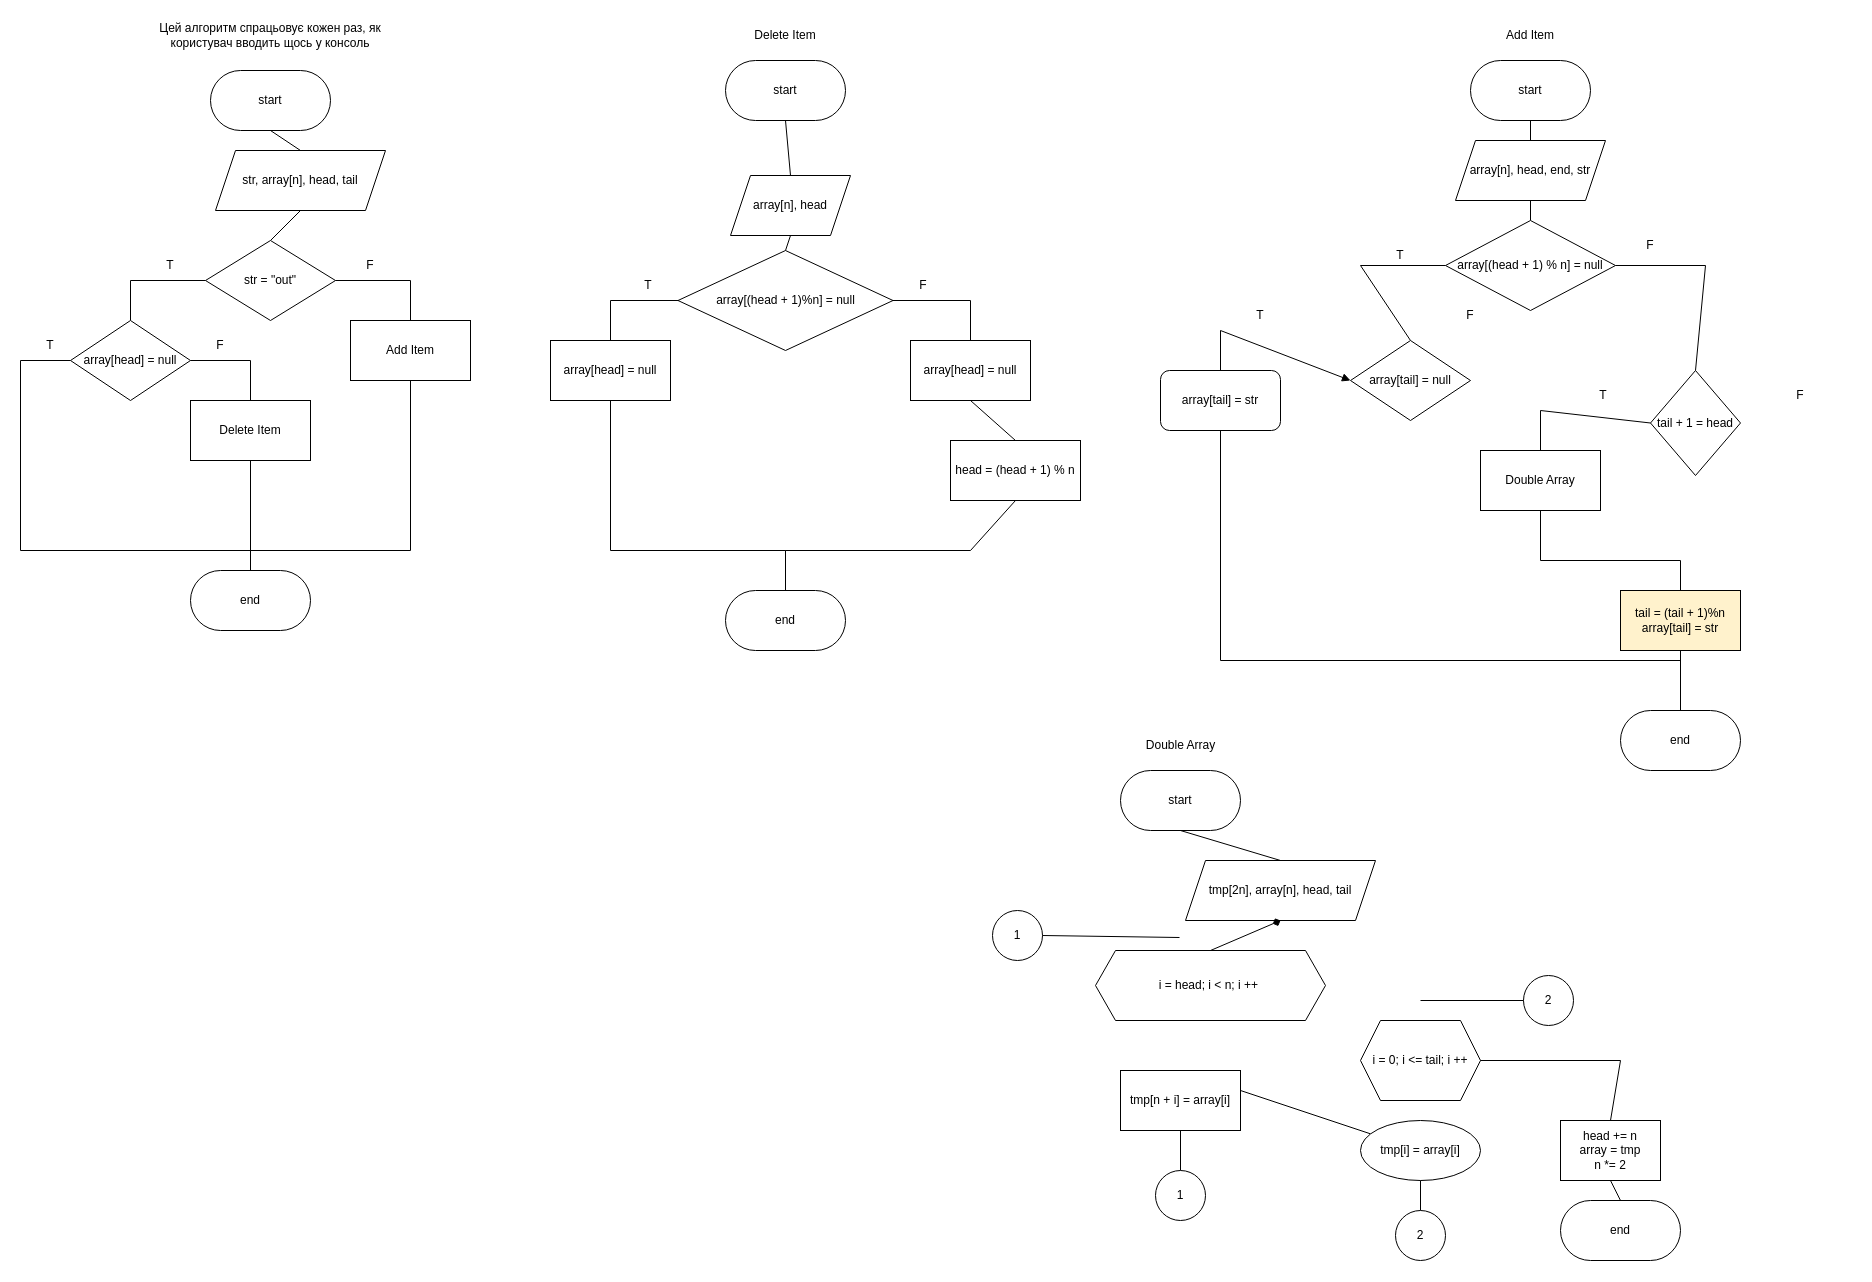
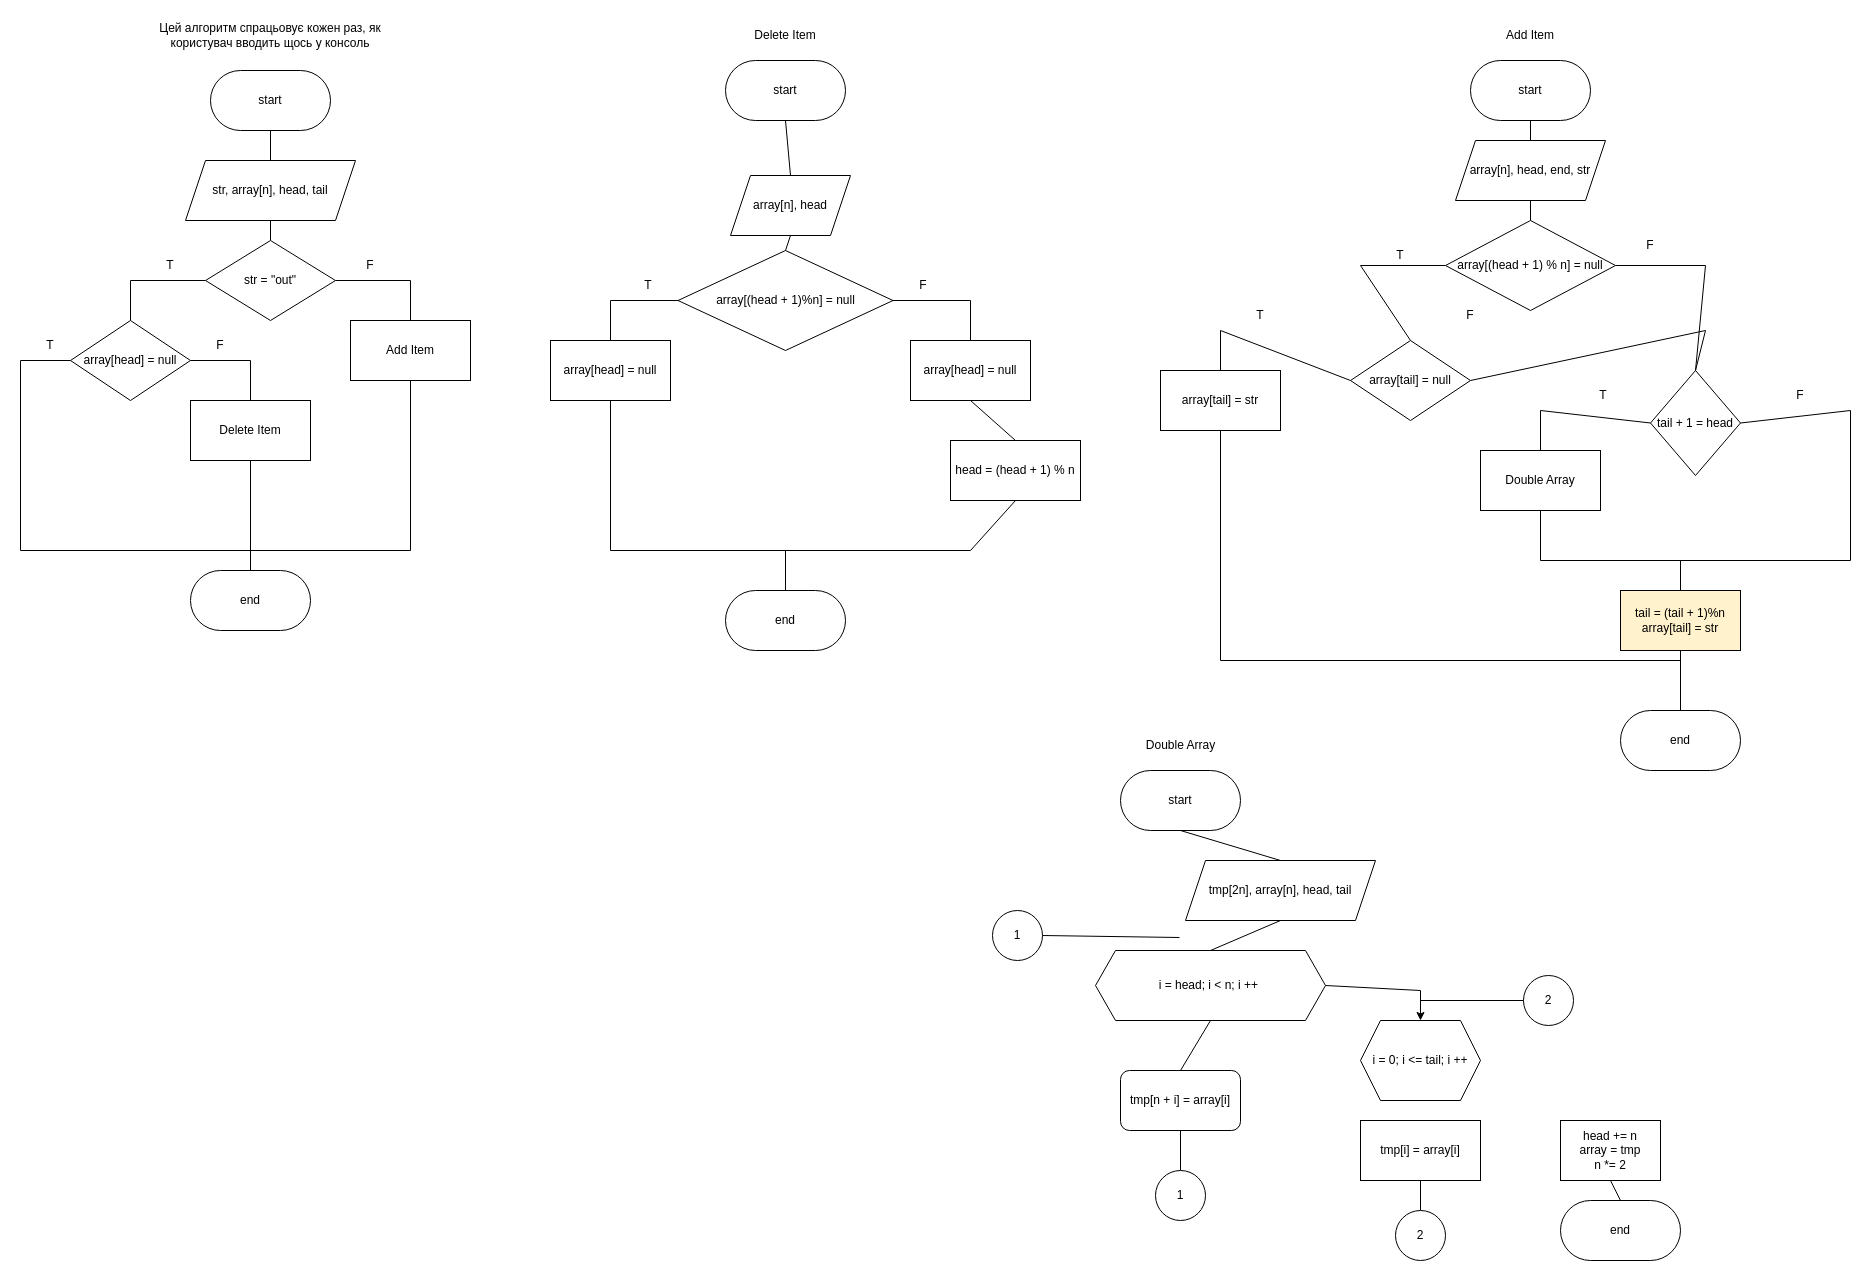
- <mxCell id="4" value="str, array[n], head, tail" style="shape=parallelogram;perimeter=parallelogramPerimeter;whiteSpace=wrap;html=1;fixedSize=1;" vertex="1" parent="1"><mxGeometry x="215" y="150" width="170" height="60" as="geometry" /></mxCell>
+ <mxCell id="4" value="str, array[n], head, tail" style="shape=parallelogram;perimeter=parallelogramPerimeter;whiteSpace=wrap;html=1;fixedSize=1;" vertex="1" parent="1"><mxGeometry x="185" y="160" width="170" height="60" as="geometry" /></mxCell>
+ <mxCell id="48" value="" style="endArrow=none;html=1;rounded=0;exitX=1;exitY=0.5;exitDx=0;exitDy=0;entryX=0.5;entryY=0;entryDx=0;entryDy=0;" edge="1" parent="1" source="43" target="47"><mxGeometry width="50" height="50" relative="1" as="geometry"><mxPoint x="1490" y="370" as="sourcePoint" /><mxPoint x="1540" y="320" as="targetPoint" /><Array as="points"><mxPoint x="1705" y="330" /></Array></mxGeometry></mxCell>
- <mxCell id="44" value="" style="endArrow=block;html=1;rounded=0;entryX=0;entryY=0.5;entryDx=0;entryDy=0;exitX=0.5;exitY=0;exitDx=0;exitDy=0;" edge="1" parent="1" source="45" target="43"><mxGeometry width="50" height="50" relative="1" as="geometry"><mxPoint x="1240" y="330" as="sourcePoint" /><mxPoint x="1370" y="250" as="targetPoint" /><Array as="points"><mxPoint x="1220" y="330" /></Array></mxGeometry></mxCell>
+ <mxCell id="44" value="" style="endArrow=none;html=1;rounded=0;entryX=0;entryY=0.5;entryDx=0;entryDy=0;exitX=0.5;exitY=0;exitDx=0;exitDy=0;" edge="1" parent="1" source="45" target="43"><mxGeometry width="50" height="50" relative="1" as="geometry"><mxPoint x="1240" y="330" as="sourcePoint" /><mxPoint x="1370" y="250" as="targetPoint" /><Array as="points"><mxPoint x="1220" y="330" /></Array></mxGeometry></mxCell>
- <mxCell id="45" value="array[tail] = str" style="whiteSpace=wrap;html=1;rounded=1;" vertex="1" parent="1"><mxGeometry x="1160" y="370" width="120" height="60" as="geometry" /></mxCell>
+ <mxCell id="45" value="array[tail] = str" style="rounded=0;whiteSpace=wrap;html=1;" vertex="1" parent="1"><mxGeometry x="1160" y="370" width="120" height="60" as="geometry" /></mxCell>
+ <mxCell id="50" value="" style="endArrow=none;html=1;rounded=0;entryX=1;entryY=0.5;entryDx=0;entryDy=0;exitX=0.5;exitY=0;exitDx=0;exitDy=0;" edge="1" parent="1" source="78" target="47"><mxGeometry width="50" height="50" relative="1" as="geometry"><mxPoint x="1840" y="410" as="sourcePoint" /><mxPoint x="1540" y="420" as="targetPoint" /><Array as="points"><mxPoint x="1680" y="560" /><mxPoint x="1850" y="560" /><mxPoint x="1850" y="410" /></Array></mxGeometry></mxCell>
- <mxCell id="59" value="" style="endArrow=diamond;html=1;rounded=0;entryX=0.5;entryY=1;entryDx=0;entryDy=0;exitX=0.5;exitY=0;exitDx=0;exitDy=0;" edge="1" parent="1" source="58" target="56"><mxGeometry width="50" height="50" relative="1" as="geometry"><mxPoint x="1070" y="940" as="sourcePoint" /><mxPoint x="1120" y="890" as="targetPoint" /></mxGeometry></mxCell>
+ <mxCell id="59" value="" style="endArrow=none;html=1;rounded=0;entryX=0.5;entryY=1;entryDx=0;entryDy=0;exitX=0.5;exitY=0;exitDx=0;exitDy=0;" edge="1" parent="1" source="58" target="56"><mxGeometry width="50" height="50" relative="1" as="geometry"><mxPoint x="1070" y="940" as="sourcePoint" /><mxPoint x="1120" y="890" as="targetPoint" /></mxGeometry></mxCell>
+ <mxCell id="66" value="" style="endArrow=classic;html=1;rounded=0;exitX=1;exitY=0.5;exitDx=0;exitDy=0;" edge="1" parent="1" source="58" target="67"><mxGeometry width="50" height="50" relative="1" as="geometry"><mxPoint x="1040" y="1060" as="sourcePoint" /><mxPoint x="1440" y="1050" as="targetPoint" /><Array as="points"><mxPoint x="1420" y="990" /></Array></mxGeometry></mxCell>
- <mxCell id="74" value="" style="endArrow=none;html=1;rounded=0;entryX=1;entryY=0.5;entryDx=0;entryDy=0;exitX=0.5;exitY=0;exitDx=0;exitDy=0;" edge="1" parent="1" source="73" target="67"><mxGeometry width="50" height="50" relative="1" as="geometry"><mxPoint x="1410" y="1180" as="sourcePoint" /><mxPoint x="1460" y="1130" as="targetPoint" /><Array as="points"><mxPoint x="1620" y="1060" /></Array></mxGeometry></mxCell>
- <mxCell id="61" value="tmp[n + i] = array[i]" style="rounded=0;whiteSpace=wrap;html=1;" vertex="1" parent="1"><mxGeometry x="1120" y="1070" width="120" height="60" as="geometry" /></mxCell>
+ <mxCell id="61" value="tmp[n + i] = array[i]" style="whiteSpace=wrap;html=1;rounded=1;" vertex="1" parent="1"><mxGeometry x="1120" y="1070" width="120" height="60" as="geometry" /></mxCell>
- <mxCell id="60" value="" style="endArrow=none;html=1;rounded=0;exitX=0.5;exitY=0;exitDx=0;exitDy=0;" edge="1" parent="1" source="61" target="68"><mxGeometry width="50" height="50" relative="1" as="geometry"><mxPoint x="1180" y="1100" as="sourcePoint" /><mxPoint x="1120" y="1000" as="targetPoint" /></mxGeometry></mxCell>
+ <mxCell id="60" value="" style="endArrow=none;html=1;rounded=0;entryX=0.5;entryY=1;entryDx=0;entryDy=0;exitX=0.5;exitY=0;exitDx=0;exitDy=0;" edge="1" parent="1" source="61" target="58"><mxGeometry width="50" height="50" relative="1" as="geometry"><mxPoint x="1180" y="1100" as="sourcePoint" /><mxPoint x="1120" y="1000" as="targetPoint" /></mxGeometry></mxCell>
- <mxCell id="68" value="tmp[i] = array[i]" style="ellipse;whiteSpace=wrap;html=1;" vertex="1" parent="1"><mxGeometry x="1360" y="1120" width="120" height="60" as="geometry" /></mxCell>
+ <mxCell id="68" value="tmp[i] = array[i]" style="rounded=0;whiteSpace=wrap;html=1;" vertex="1" parent="1"><mxGeometry x="1360" y="1120" width="120" height="60" as="geometry" /></mxCell>
